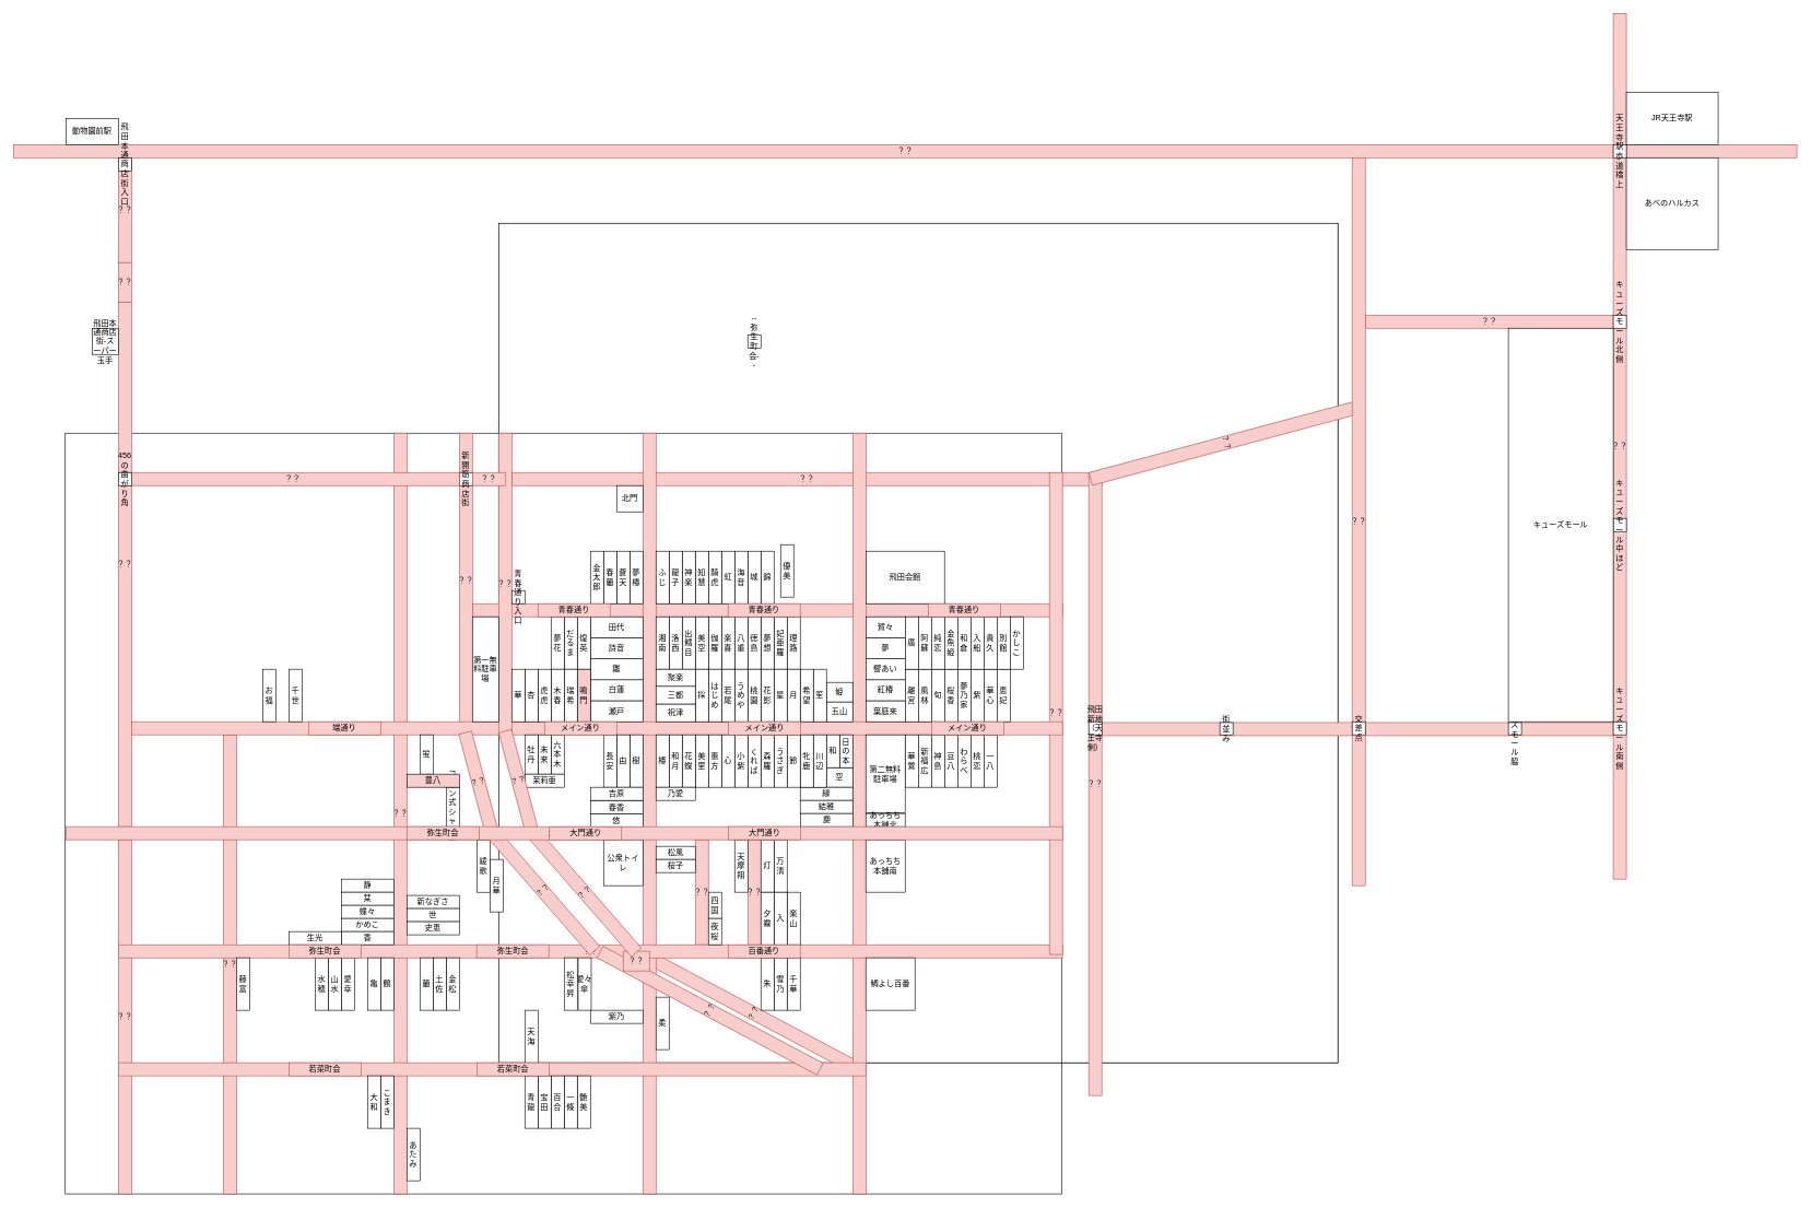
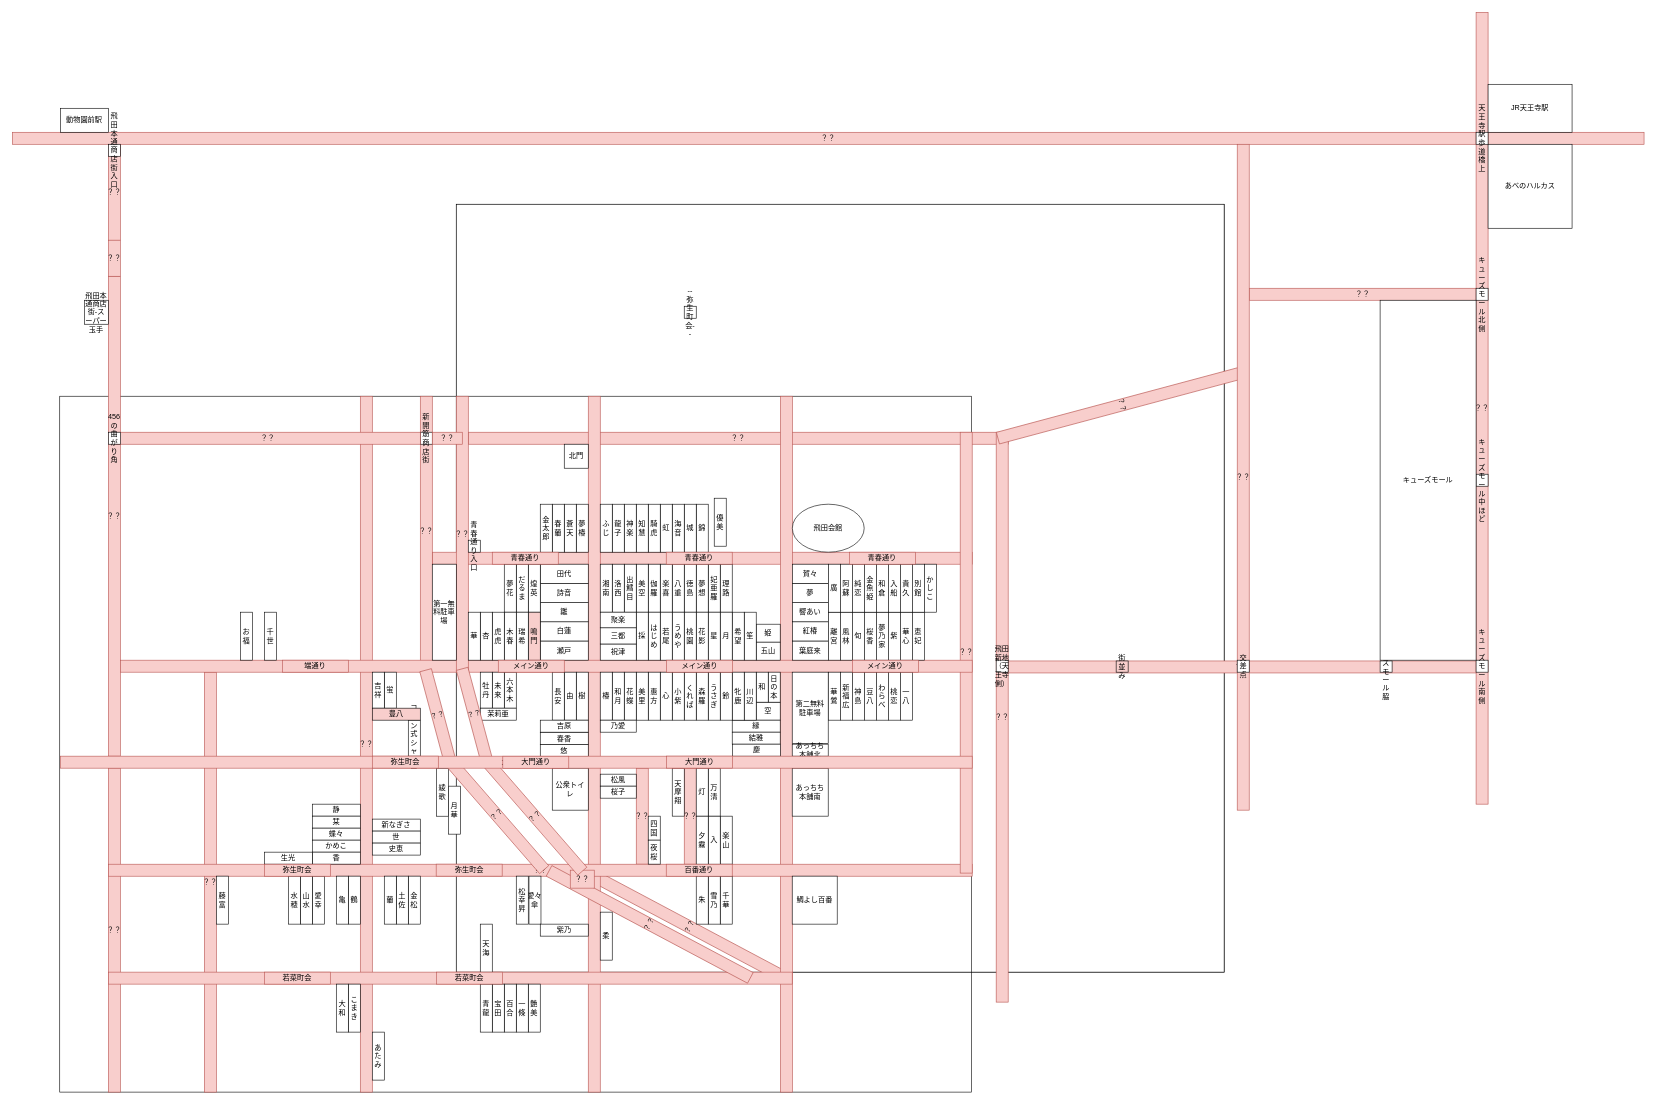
- <mxCell id="37" value="飛田会館" style="rounded=0;whiteSpace=wrap;html=1;" parent="6" vertex="1"><mxGeometry x="1320.2" y="840" width="119.8" height="80" as="geometry" /></mxCell>
+ <mxCell id="37" value="飛田会館" style="ellipse;whiteSpace=wrap;html=1;" parent="6" vertex="1"><mxGeometry x="1320.2" y="840" width="119.8" height="80" as="geometry" /></mxCell>
- <mxCell id="52" value="街並み" style="rounded=0;whiteSpace=wrap;html=1;" parent="6" vertex="1"><mxGeometry x="1860" y="1101.3" width="20" height="18.7" as="geometry" /></mxCell>
+ <mxCell id="52" value="街並み" style="rounded=0;whiteSpace=wrap;html=1;fillColor=#f8cecc;" parent="6" vertex="1"><mxGeometry x="1860" y="1101.3" width="20" height="18.7" as="geometry" /></mxCell>
+ <mxCell id="187" value="吉祥" style="rounded=0;whiteSpace=wrap;html=1;" parent="6" vertex="1"><mxGeometry x="620" y="1120" width="20" height="60" as="geometry" /></mxCell>
